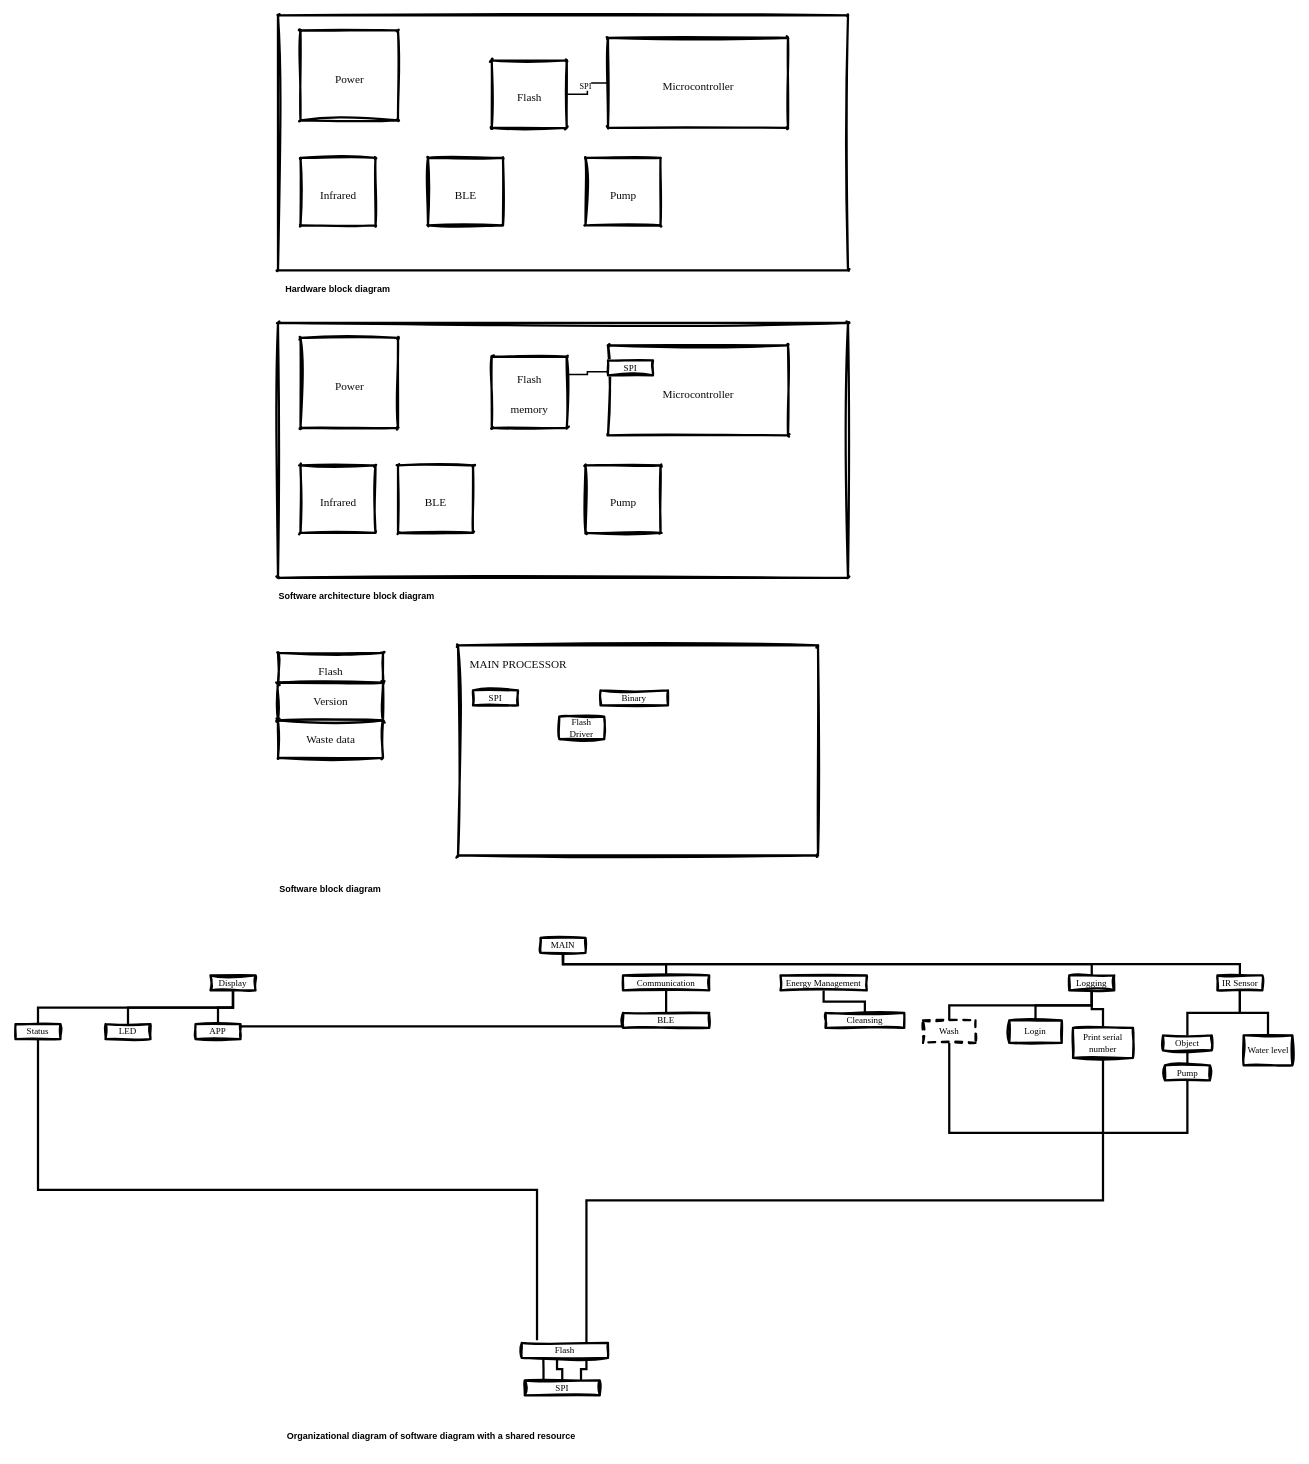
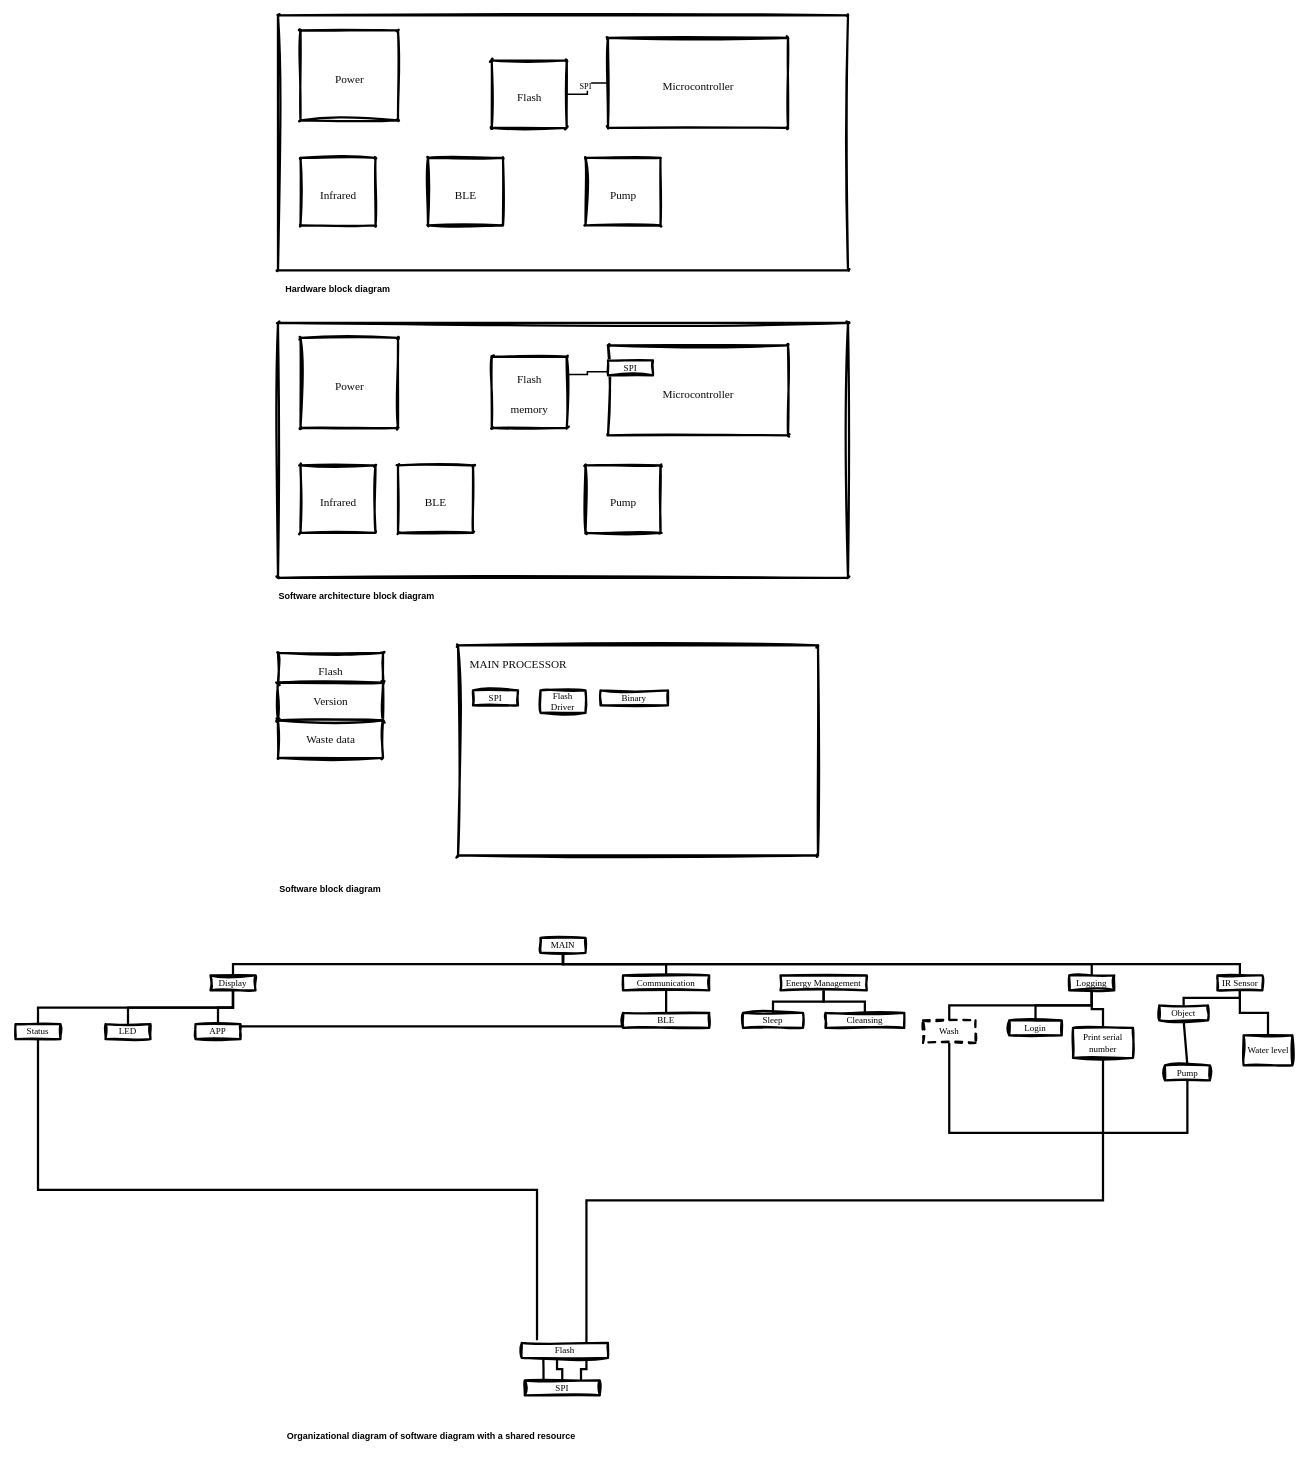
- <mxCell id="44" value="&lt;font face=&quot;Comic Sans MS&quot;&gt;Flash Driver&lt;/font&gt;" style="rounded=0;whiteSpace=wrap;html=1;sketch=1;curveFitting=1;jiggle=2;strokeWidth=3;" vertex="1" parent="41"><mxGeometry x="135" y="95" width="60" height="30" as="geometry" /></mxCell>
+ <mxCell id="44" value="&lt;font face=&quot;Comic Sans MS&quot;&gt;Flash Driver&lt;/font&gt;" style="rounded=0;whiteSpace=wrap;html=1;sketch=1;curveFitting=1;jiggle=2;strokeWidth=3;" vertex="1" parent="41"><mxGeometry x="110" y="60" width="60" height="30" as="geometry" /></mxCell>
+ <mxCell id="54" value="" style="endArrow=none;html=1;rounded=0;strokeWidth=3;exitX=0.5;exitY=0;exitDx=0;exitDy=0;entryX=0.5;entryY=1;entryDx=0;entryDy=0;edgeStyle=elbowEdgeStyle;elbow=vertical;" edge="1" parent="1" source="51" target="47"><mxGeometry width="50" height="50" relative="1" as="geometry"><mxPoint x="650" y="1310" as="sourcePoint" /><mxPoint x="460" y="1280" as="targetPoint" /></mxGeometry></mxCell>
+ <mxCell id="89" value="" style="endArrow=none;html=1;rounded=0;strokeWidth=3;entryX=0.5;entryY=0;entryDx=0;entryDy=0;edgeStyle=elbowEdgeStyle;elbow=vertical;exitX=0.5;exitY=1;exitDx=0;exitDy=0;" edge="1" parent="1" source="86" target="87"><mxGeometry width="50" height="50" relative="1" as="geometry"><mxPoint x="898" y="1330" as="sourcePoint" /><mxPoint x="898" y="1360" as="targetPoint" /></mxGeometry></mxCell>
+ <mxCell id="87" value="&lt;font face=&quot;Comic Sans MS&quot;&gt;Sleep&lt;/font&gt;" style="rounded=0;whiteSpace=wrap;html=1;sketch=1;curveFitting=1;jiggle=2;strokeWidth=3;" vertex="1" parent="1"><mxGeometry x="990" y="1350" width="80" height="20" as="geometry" /></mxCell>
- <mxCell id="67" value="&lt;font face=&quot;Comic Sans MS&quot;&gt;Login&lt;/font&gt;" style="rounded=0;whiteSpace=wrap;html=1;sketch=1;curveFitting=1;jiggle=2;strokeWidth=3;" vertex="1" parent="1"><mxGeometry x="1345" y="1360" width="70" height="30" as="geometry" /></mxCell>
+ <mxCell id="67" value="&lt;font face=&quot;Comic Sans MS&quot;&gt;Login&lt;/font&gt;" style="rounded=0;whiteSpace=wrap;html=1;sketch=1;curveFitting=1;jiggle=2;strokeWidth=3;" vertex="1" parent="1"><mxGeometry x="1345" y="1360" width="70" height="20" as="geometry" /></mxCell>
- <mxCell id="49" value="&lt;font face=&quot;Comic Sans MS&quot;&gt;Object&lt;/font&gt;" style="rounded=0;whiteSpace=wrap;html=1;sketch=1;curveFitting=1;jiggle=2;strokeWidth=3;" vertex="1" parent="1"><mxGeometry x="1550" y="1380" width="65" height="20" as="geometry" /></mxCell>
+ <mxCell id="49" value="&lt;font face=&quot;Comic Sans MS&quot;&gt;Object&lt;/font&gt;" style="rounded=0;whiteSpace=wrap;html=1;sketch=1;curveFitting=1;jiggle=2;strokeWidth=3;" vertex="1" parent="1"><mxGeometry x="1545" y="1340" width="65" height="20" as="geometry" /></mxCell>
